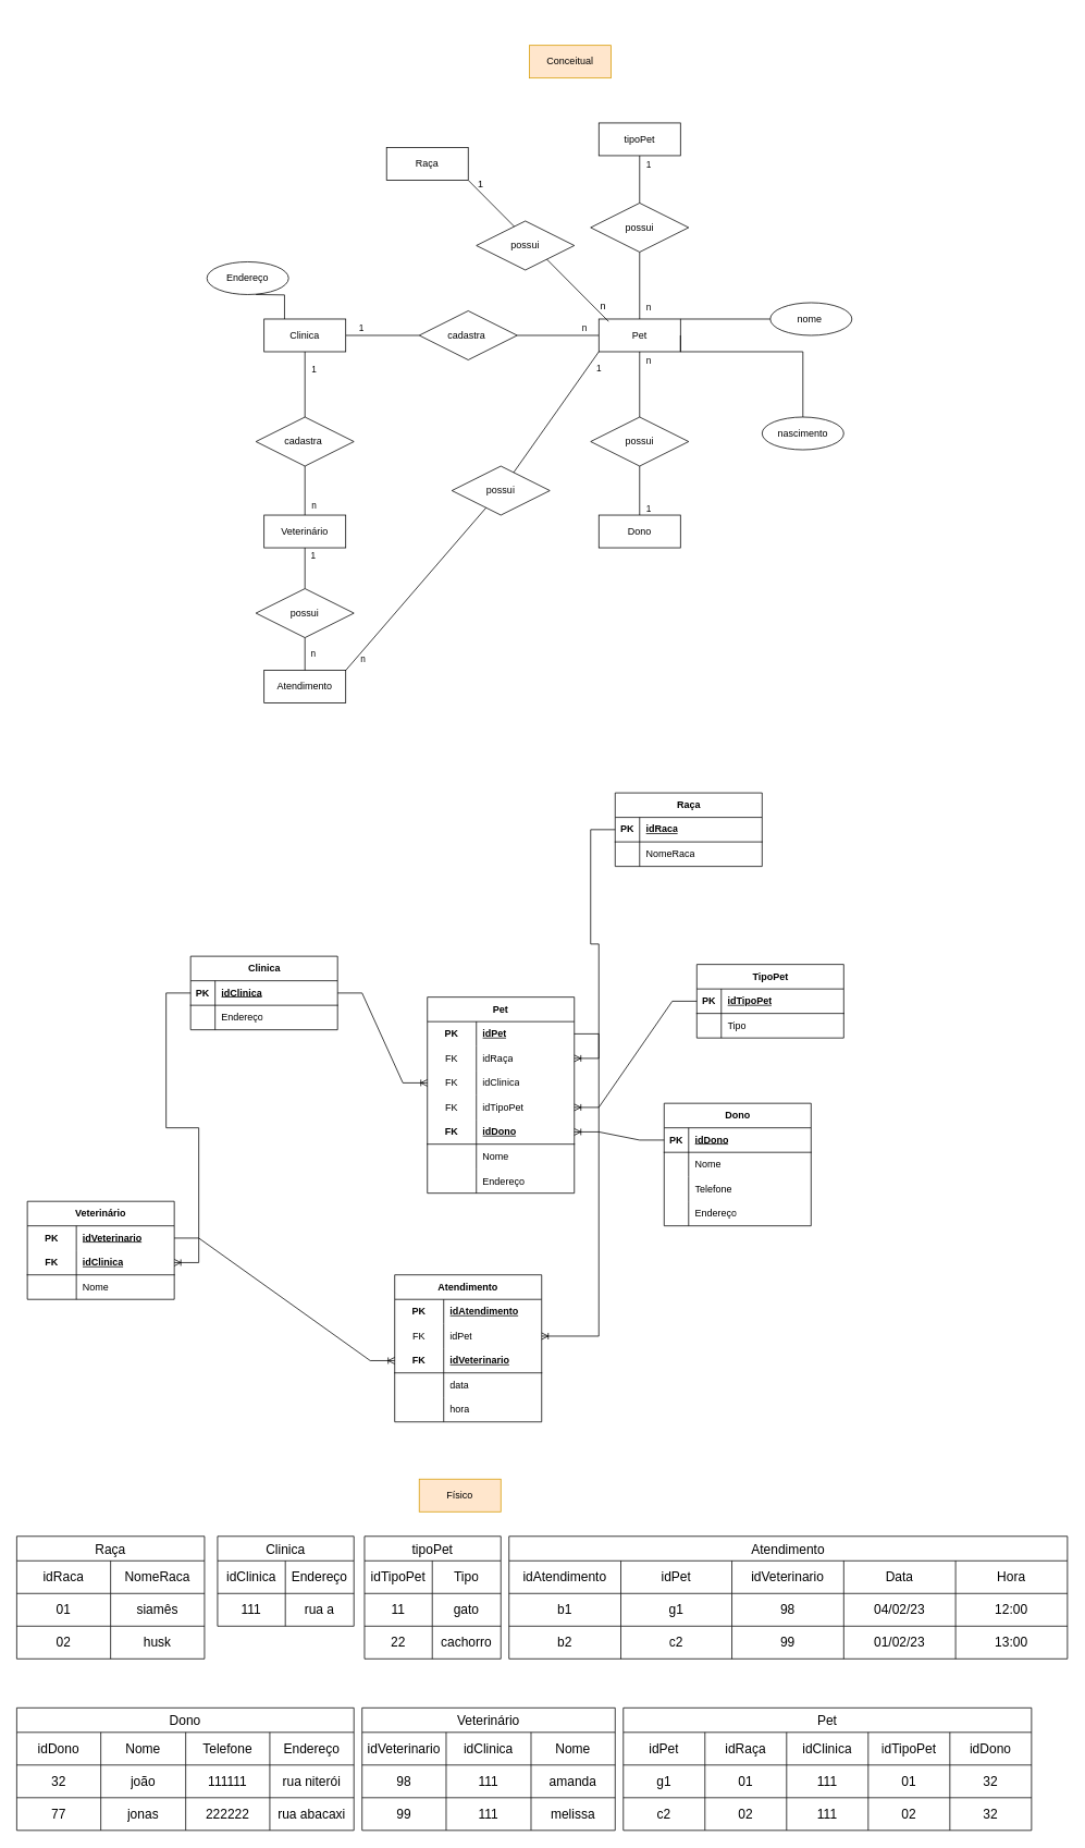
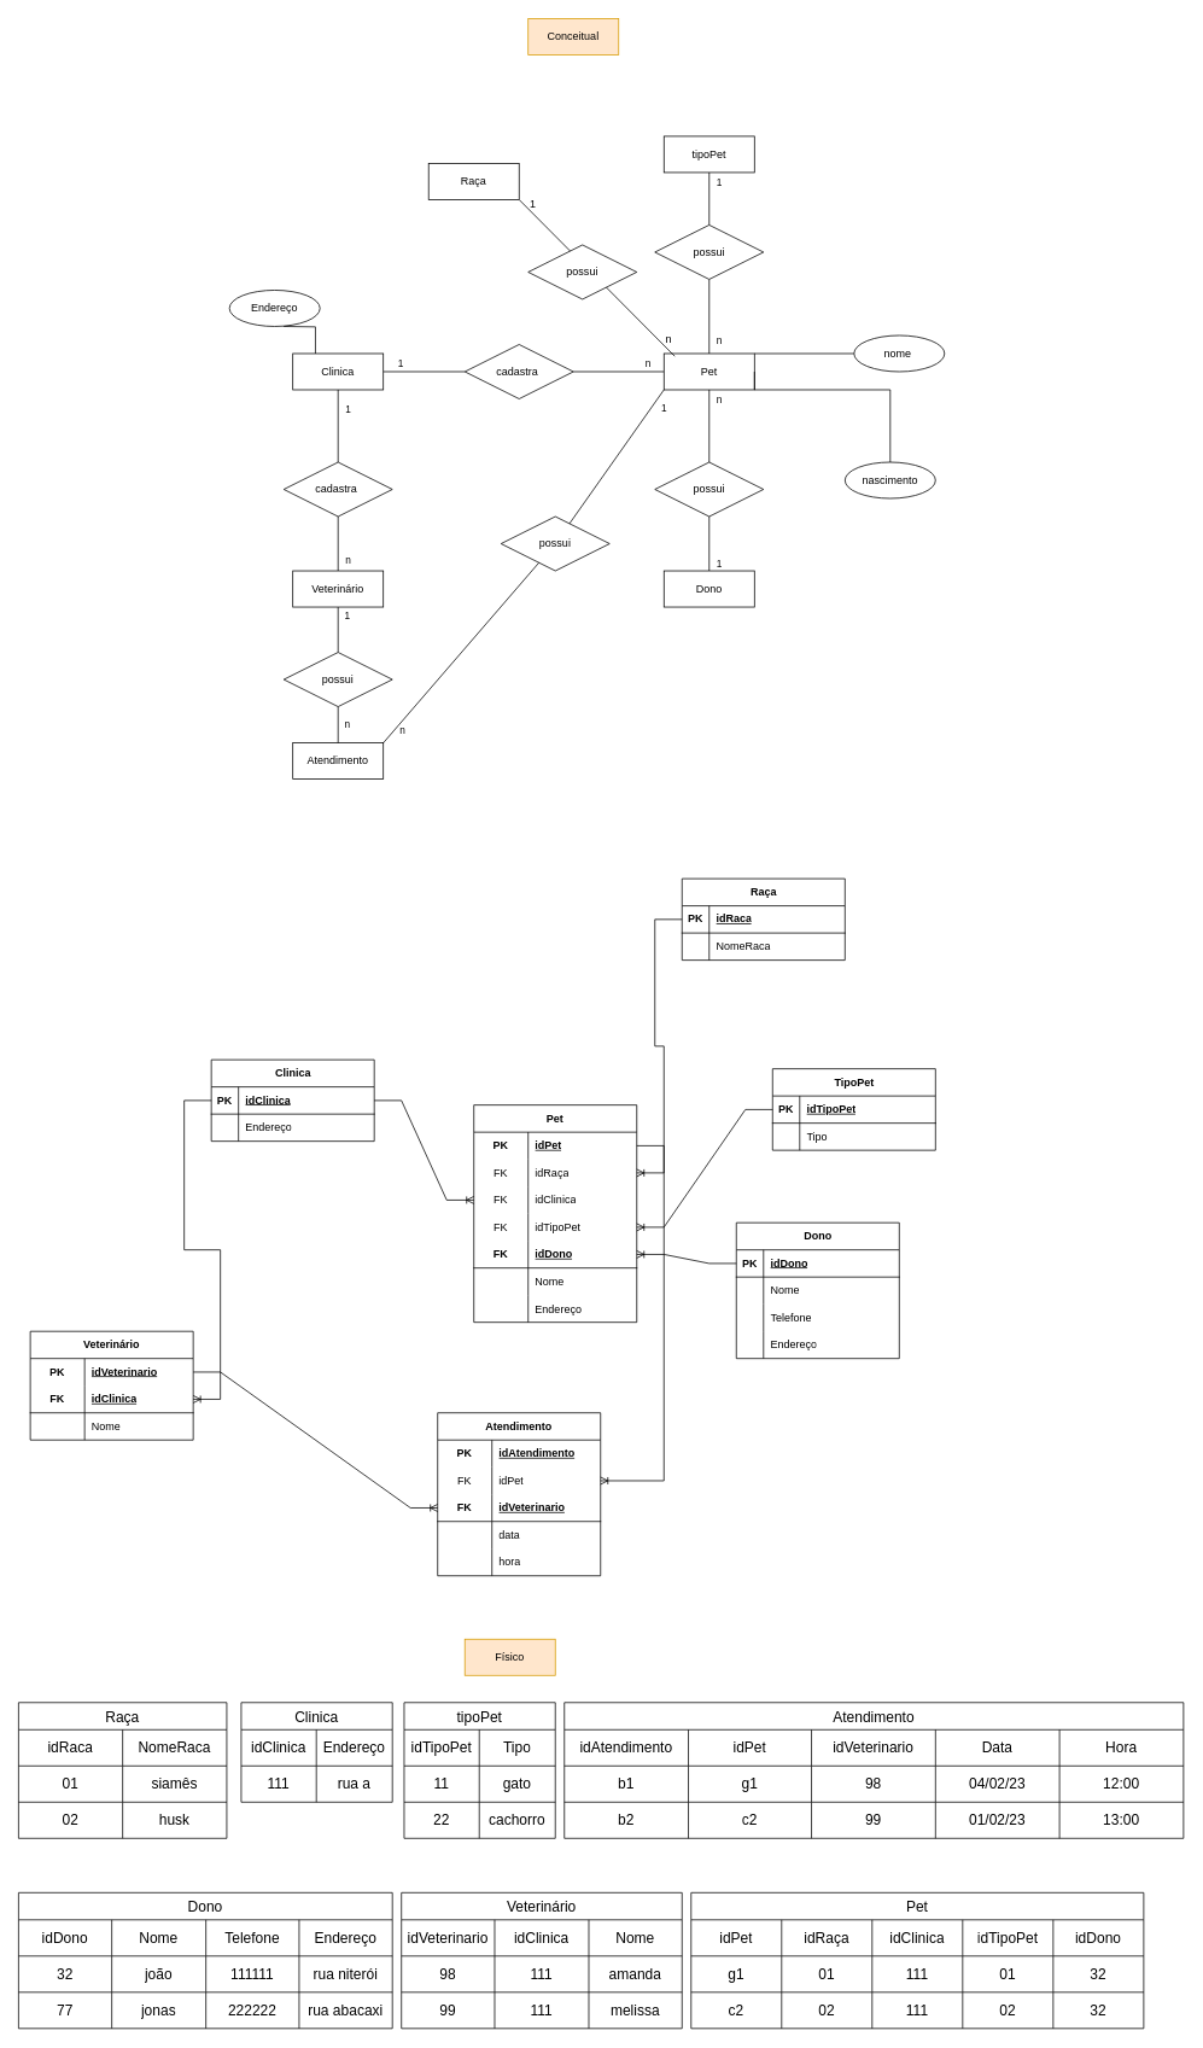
- <mxCell id="229" value="Conceitual" style="whiteSpace=wrap;html=1;align=center;fillColor=#ffe6cc;strokeColor=#d79b00;" parent="1" vertex="1"><mxGeometry x="648" y="55" width="100" height="40" as="geometry" /></mxCell>
+ <mxCell id="229" value="Conceitual" style="whiteSpace=wrap;html=1;align=center;fillColor=#ffe6cc;strokeColor=#d79b00;" parent="1" vertex="1"><mxGeometry x="583" y="20" width="100" height="40" as="geometry" /></mxCell>
